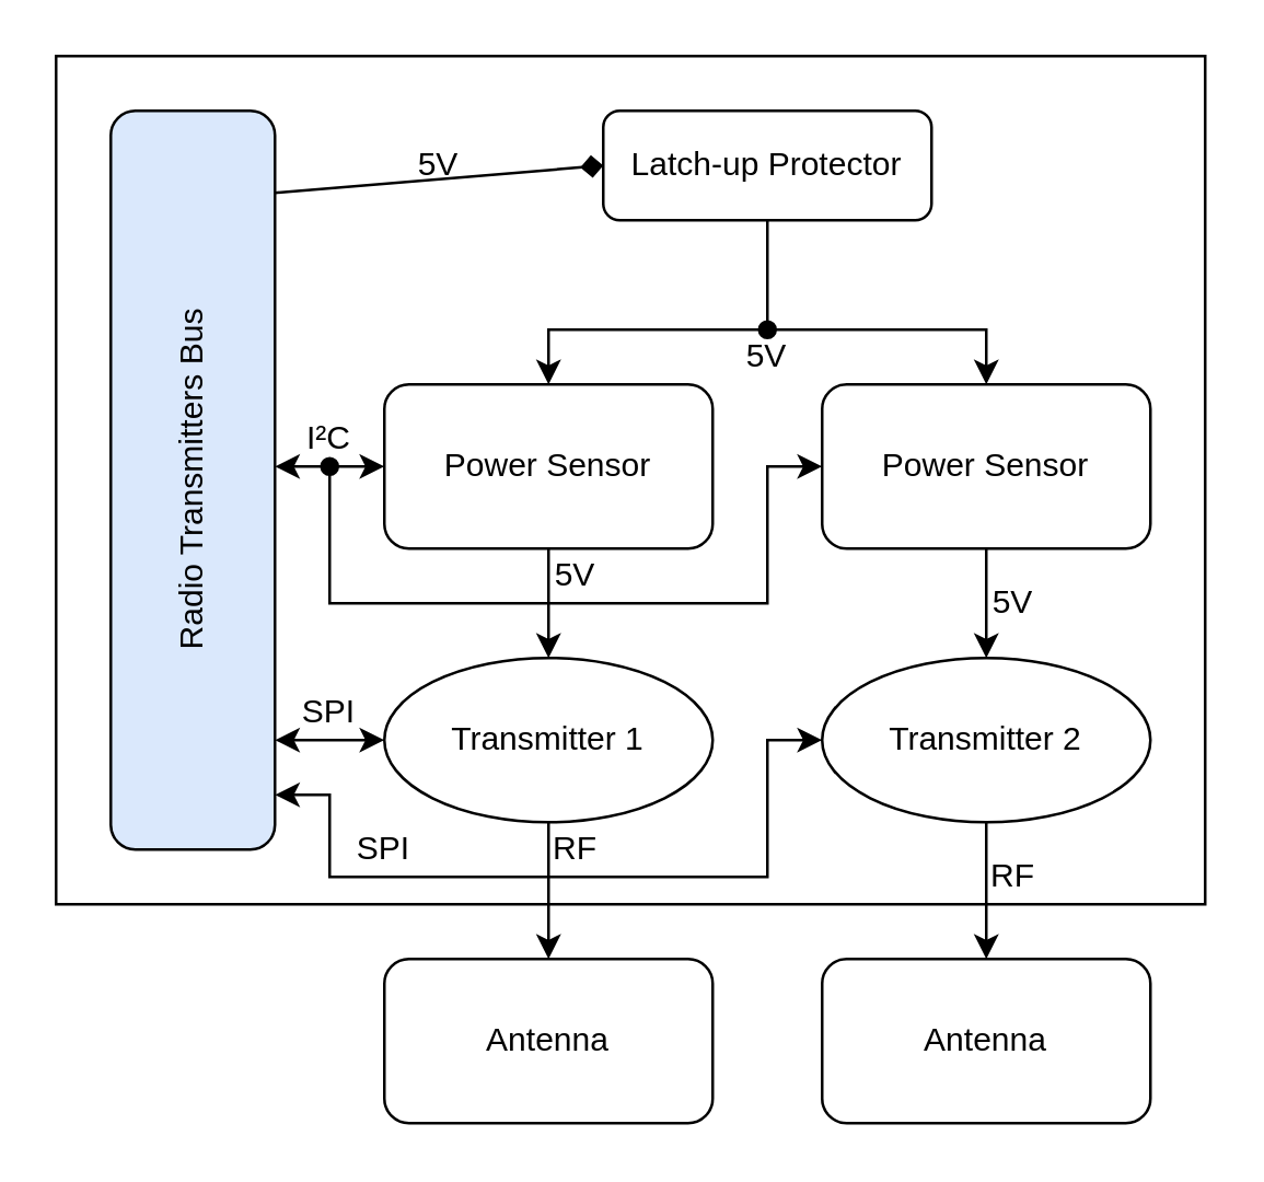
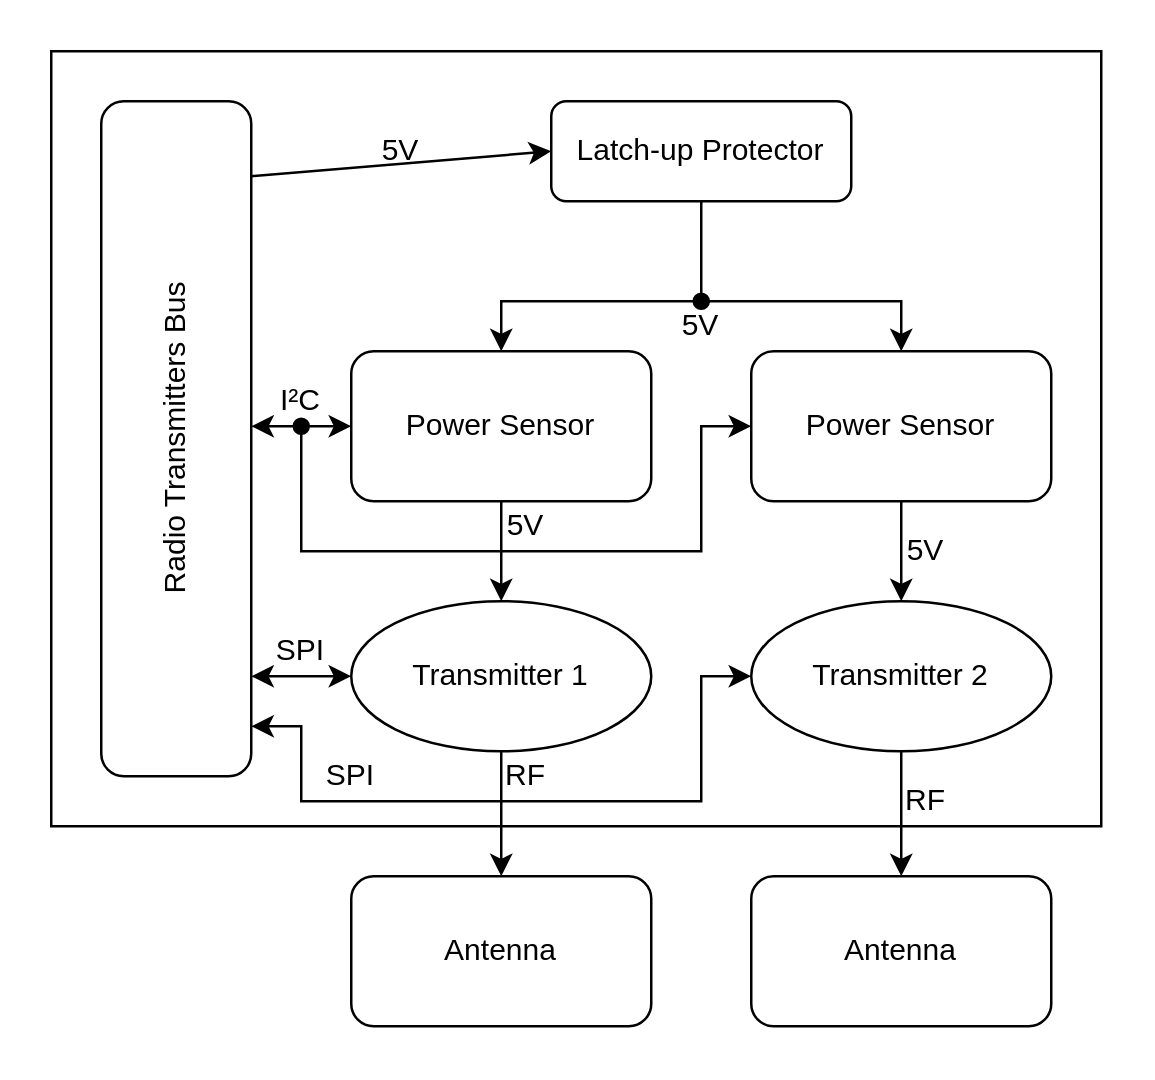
- <mxCell id="17" value="" style="endArrow=diamond;html=1;rounded=0;entryX=0;entryY=0.5;entryDx=0;entryDy=0;exitX=1;exitY=0.111;exitDx=0;exitDy=0;exitPerimeter=0;" edge="1" parent="1" source="16" target="8"><mxGeometry width="50" height="50" relative="1" as="geometry"><mxPoint x="110" y="70" as="sourcePoint" /><mxPoint x="190" y="0" as="targetPoint" /></mxGeometry></mxCell>
+ <mxCell id="17" value="" style="endArrow=classic;html=1;rounded=0;entryX=0;entryY=0.5;entryDx=0;entryDy=0;exitX=1;exitY=0.111;exitDx=0;exitDy=0;exitPerimeter=0;" edge="1" parent="1" source="16" target="8"><mxGeometry width="50" height="50" relative="1" as="geometry"><mxPoint x="110" y="70" as="sourcePoint" /><mxPoint x="190" y="0" as="targetPoint" /></mxGeometry></mxCell>
- <mxCell id="16" value="Radio Transmitters Bus" style="rounded=1;whiteSpace=wrap;html=1;horizontal=0;fillColor=#dae8fc;" vertex="1" parent="1"><mxGeometry x="40" y="40" width="60" height="270" as="geometry" /></mxCell>
+ <mxCell id="16" value="Radio Transmitters Bus" style="rounded=1;whiteSpace=wrap;html=1;horizontal=0;" vertex="1" parent="1"><mxGeometry x="40" y="40" width="60" height="270" as="geometry" /></mxCell>
